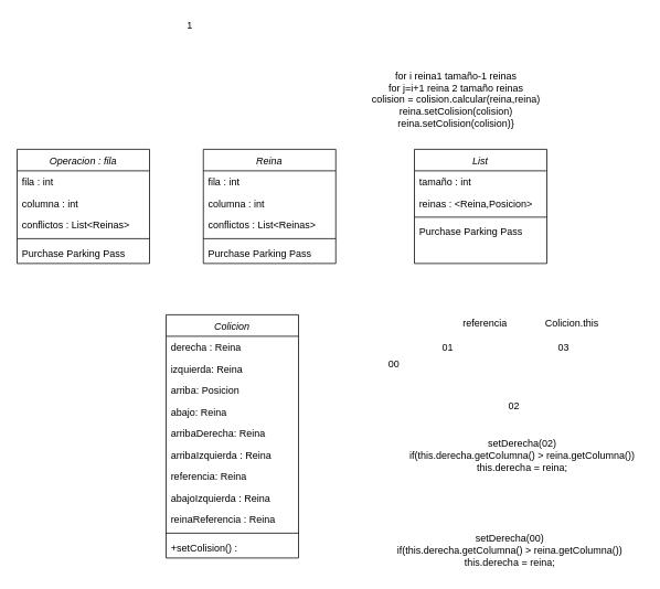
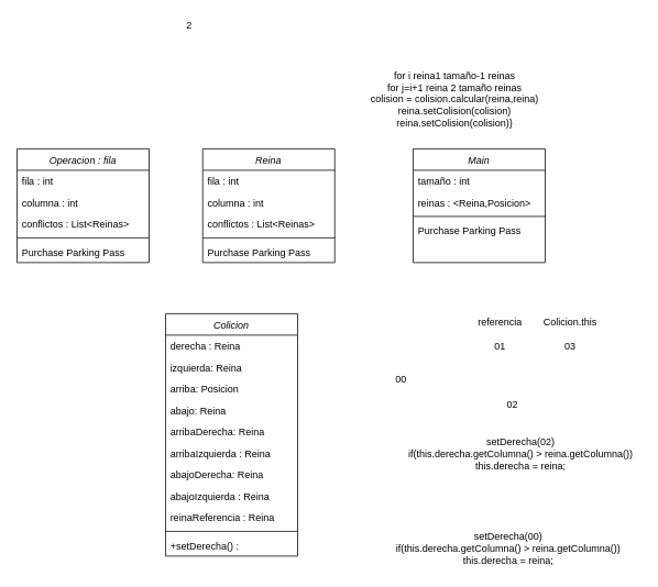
- <mxCell id="40" value="1&amp;nbsp;" style="text;html=1;align=center;verticalAlign=middle;resizable=0;points=[];autosize=1;strokeColor=none;" vertex="1" parent="1"><mxGeometry x="215" y="20" width="30" height="20" as="geometry" /></mxCell>
+ <mxCell id="40" value="2&amp;nbsp;" style="text;html=1;align=center;verticalAlign=middle;resizable=0;points=[];autosize=1;strokeColor=none;" vertex="1" parent="1"><mxGeometry x="215" y="20" width="30" height="20" as="geometry" /></mxCell>
- <mxCell id="20" value="List" style="swimlane;fontStyle=2;align=center;verticalAlign=top;childLayout=stackLayout;horizontal=1;startSize=26;horizontalStack=0;resizeParent=1;resizeLast=0;collapsible=1;marginBottom=0;rounded=0;shadow=0;strokeWidth=1;" parent="1" vertex="1"><mxGeometry x="500" y="180" width="160" height="138" as="geometry"><mxRectangle x="230" y="140" width="160" height="26" as="alternateBounds" /></mxGeometry></mxCell>
+ <mxCell id="20" value="Main" style="swimlane;fontStyle=2;align=center;verticalAlign=top;childLayout=stackLayout;horizontal=1;startSize=26;horizontalStack=0;resizeParent=1;resizeLast=0;collapsible=1;marginBottom=0;rounded=0;shadow=0;strokeWidth=1;" parent="1" vertex="1"><mxGeometry x="500" y="180" width="160" height="138" as="geometry"><mxRectangle x="230" y="140" width="160" height="26" as="alternateBounds" /></mxGeometry></mxCell>
- <mxCell id="28" value="referencia" style="text;html=1;align=center;verticalAlign=middle;resizable=0;points=[];autosize=1;strokeColor=none;" vertex="1" parent="1"><mxGeometry x="550" y="380" width="70" height="20" as="geometry" /></mxCell>
+ <mxCell id="28" value="referencia" style="text;html=1;align=center;verticalAlign=middle;resizable=0;points=[];autosize=1;strokeColor=none;" vertex="1" parent="1"><mxGeometry x="570" y="380" width="70" height="20" as="geometry" /></mxCell>
- <mxCell id="26" value="01" style="text;html=1;align=center;verticalAlign=middle;resizable=0;points=[];autosize=1;strokeColor=none;" vertex="1" parent="1"><mxGeometry x="525" y="410" width="30" height="20" as="geometry" /></mxCell>
+ <mxCell id="26" value="01" style="text;html=1;align=center;verticalAlign=middle;resizable=0;points=[];autosize=1;strokeColor=none;" vertex="1" parent="1"><mxGeometry x="590" y="410" width="30" height="20" as="geometry" /></mxCell>
- <mxCell id="27" value="03" style="text;html=1;align=center;verticalAlign=middle;resizable=0;points=[];autosize=1;strokeColor=none;" vertex="1" parent="1"><mxGeometry x="665" y="410" width="30" height="20" as="geometry" /></mxCell>
+ <mxCell id="27" value="03" style="text;html=1;align=center;verticalAlign=middle;resizable=0;points=[];autosize=1;strokeColor=none;" vertex="1" parent="1"><mxGeometry x="675" y="410" width="30" height="20" as="geometry" /></mxCell>
- <mxCell id="25" value="00" style="text;html=1;align=center;verticalAlign=middle;resizable=0;points=[];autosize=1;strokeColor=none;" vertex="1" parent="1"><mxGeometry x="460" y="430" width="30" height="20" as="geometry" /></mxCell>
+ <mxCell id="25" value="00" style="text;html=1;align=center;verticalAlign=middle;resizable=0;points=[];autosize=1;strokeColor=none;" vertex="1" parent="1"><mxGeometry x="470" y="450" width="30" height="20" as="geometry" /></mxCell>
- <mxCell id="15" value="referencia: Reina" style="text;align=left;verticalAlign=top;spacingLeft=4;spacingRight=4;overflow=hidden;rotatable=0;points=[[0,0.5],[1,0.5]];portConstraint=eastwest;" vertex="1" parent="8"><mxGeometry y="182" width="160" height="26" as="geometry" /></mxCell>
+ <mxCell id="15" value="abajoDerecha: Reina" style="text;align=left;verticalAlign=top;spacingLeft=4;spacingRight=4;overflow=hidden;rotatable=0;points=[[0,0.5],[1,0.5]];portConstraint=eastwest;" vertex="1" parent="8"><mxGeometry y="182" width="160" height="26" as="geometry" /></mxCell>
- <mxCell id="19" value="+setColision() : " style="text;align=left;verticalAlign=top;spacingLeft=4;spacingRight=4;overflow=hidden;rotatable=0;points=[[0,0.5],[1,0.5]];portConstraint=eastwest;" vertex="1" parent="8"><mxGeometry y="268" width="160" height="26" as="geometry" /></mxCell>
+ <mxCell id="19" value="+setDerecha() : " style="text;align=left;verticalAlign=top;spacingLeft=4;spacingRight=4;overflow=hidden;rotatable=0;points=[[0,0.5],[1,0.5]];portConstraint=eastwest;" vertex="1" parent="8"><mxGeometry y="268" width="160" height="26" as="geometry" /></mxCell>
